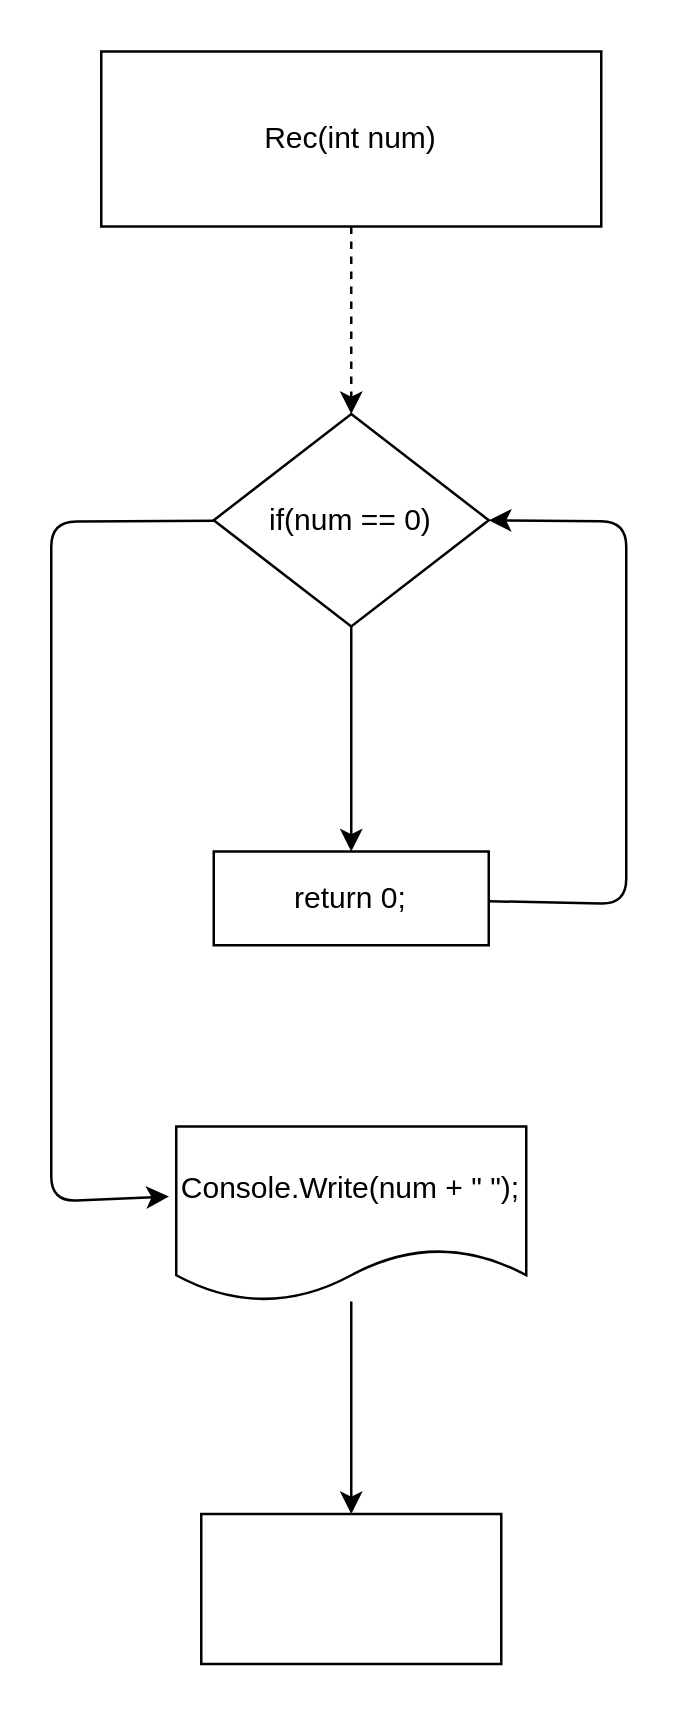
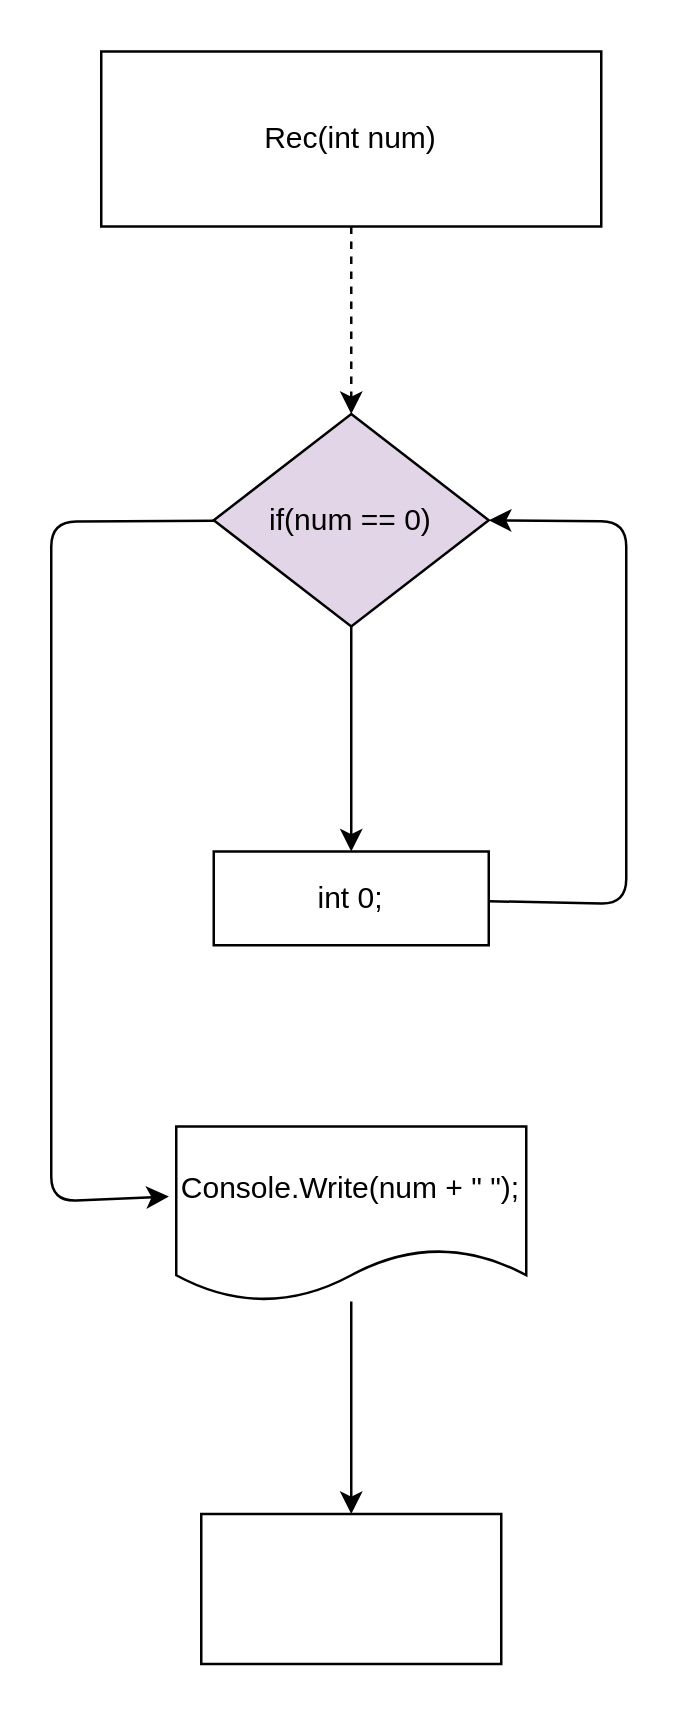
- <mxCell id="6" value="if(num == 0)" style="rhombus;whiteSpace=wrap;html=1;" vertex="1" parent="1"><mxGeometry x="85" y="165" width="110" height="85" as="geometry" /></mxCell>
+ <mxCell id="6" value="if(num == 0)" style="rhombus;whiteSpace=wrap;html=1;fillColor=#e1d5e7;" vertex="1" parent="1"><mxGeometry x="85" y="165" width="110" height="85" as="geometry" /></mxCell>
- <mxCell id="8" value="return 0;" style="whiteSpace=wrap;html=1;" vertex="1" parent="1"><mxGeometry x="85" y="340" width="110" height="37.5" as="geometry" /></mxCell>
+ <mxCell id="8" value="int 0;" style="whiteSpace=wrap;html=1;" vertex="1" parent="1"><mxGeometry x="85" y="340" width="110" height="37.5" as="geometry" /></mxCell>
